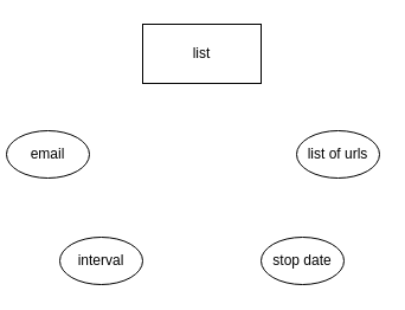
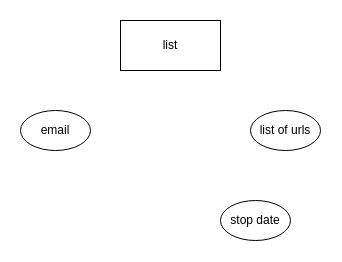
- <mxCell id="3" value="email" style="ellipse;whiteSpace=wrap;html=1;" vertex="1" parent="1"><mxGeometry x="5" y="110" width="70" height="40" as="geometry" /></mxCell>
+ <mxCell id="3" value="email" style="ellipse;whiteSpace=wrap;html=1;" vertex="1" parent="1"><mxGeometry x="20" y="110" width="70" height="40" as="geometry" /></mxCell>
- <mxCell id="5" value="interval" style="ellipse;whiteSpace=wrap;html=1;" vertex="1" parent="1"><mxGeometry x="50" y="200" width="70" height="40" as="geometry" /></mxCell>
